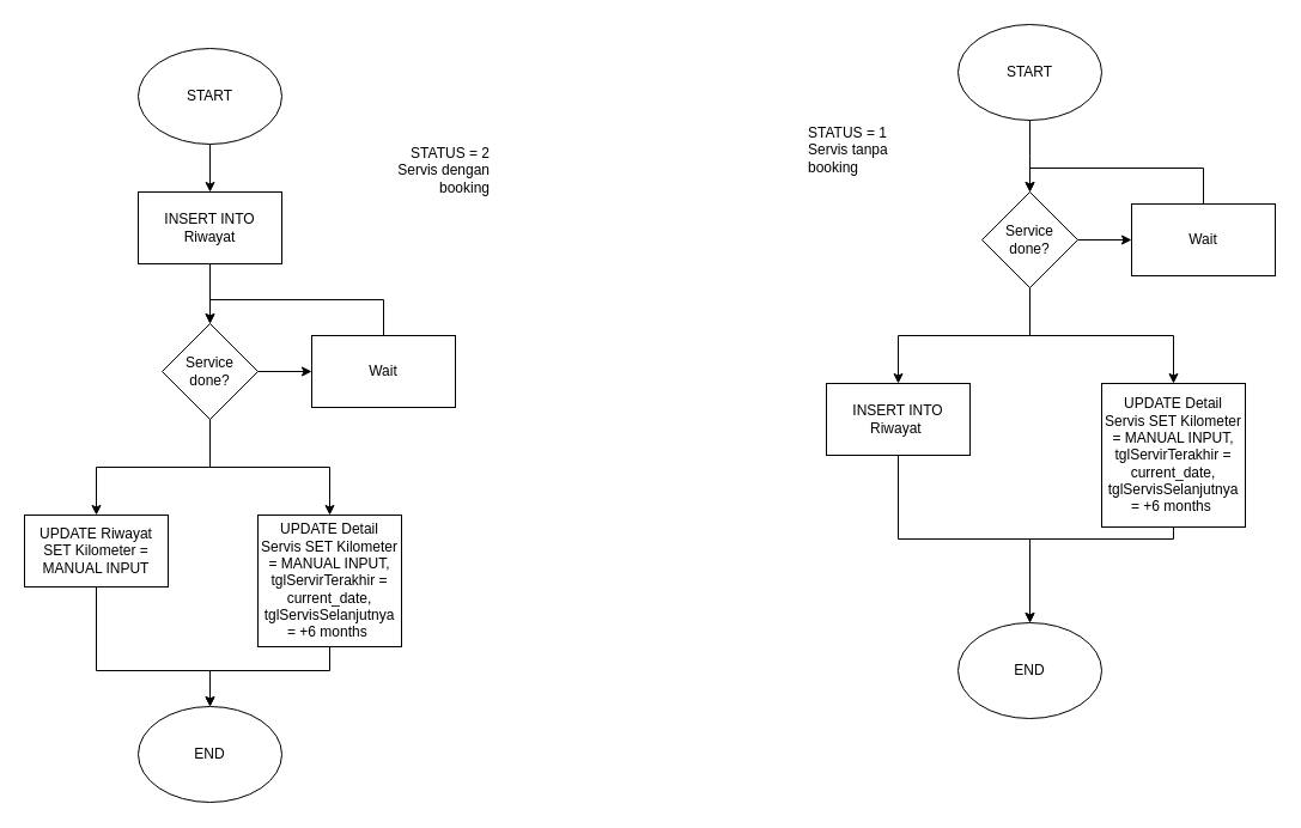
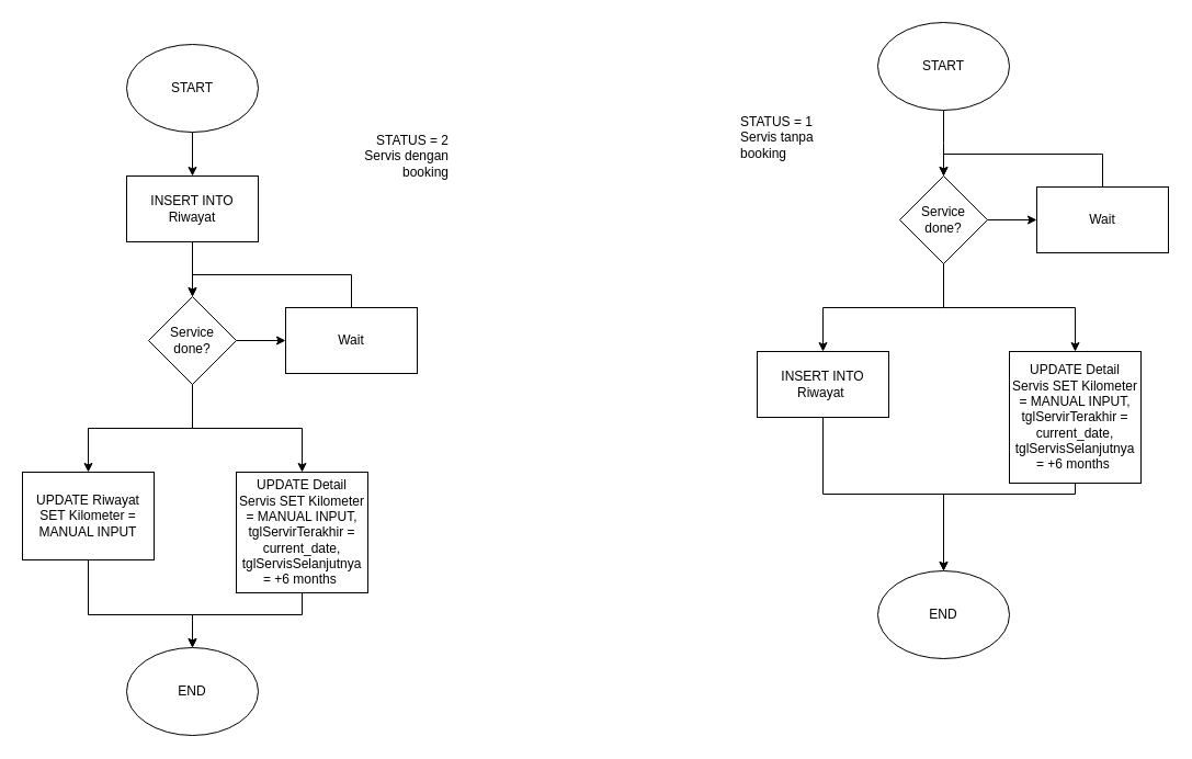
- <mxCell id="7" value="UPDATE Riwayat SET Kilometer = MANUAL INPUT" style="rounded=0;whiteSpace=wrap;html=1;" vertex="1" parent="1"><mxGeometry x="20" y="430" width="120" height="60" as="geometry" /></mxCell>
+ <mxCell id="7" value="UPDATE Riwayat SET Kilometer = MANUAL INPUT" style="rounded=0;whiteSpace=wrap;html=1;" vertex="1" parent="1"><mxGeometry x="20" y="430" width="120" height="80" as="geometry" /></mxCell>
